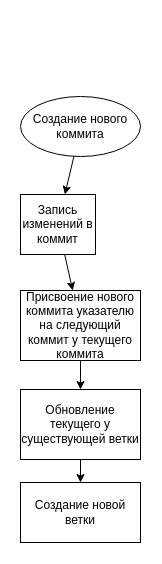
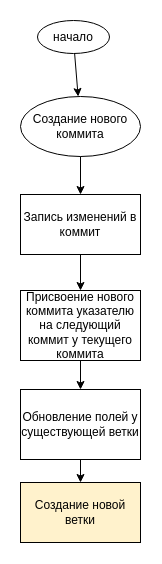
+ <mxCell id="2" value="начало" style="ellipse;whiteSpace=wrap;html=1;" vertex="1" parent="1"><mxGeometry x="37" y="20" width="72" height="33" as="geometry" /></mxCell>
+ <mxCell id="8" value="" style="endArrow=classic;html=1;rounded=0;" edge="1" parent="1" source="2" target="3"><mxGeometry width="50" height="50" relative="1" as="geometry"><mxPoint x="221" y="189" as="sourcePoint" /><mxPoint x="271" y="139" as="targetPoint" /></mxGeometry></mxCell>
- <mxCell id="4" value="Запись изменений в коммит" style="rounded=0;whiteSpace=wrap;html=1;" vertex="1" parent="1"><mxGeometry x="20" y="194" width="75" height="60" as="geometry" /></mxCell>
+ <mxCell id="4" value="Запись изменений в коммит" style="rounded=0;whiteSpace=wrap;html=1;" vertex="1" parent="1"><mxGeometry x="20" y="194" width="120" height="60" as="geometry" /></mxCell>
- <mxCell id="6" value="Обновление текущего у существующей ветки" style="rounded=0;whiteSpace=wrap;html=1;" vertex="1" parent="1"><mxGeometry x="20" y="389" width="120" height="70" as="geometry" /></mxCell>
+ <mxCell id="6" value="Обновление полей у существующей ветки" style="rounded=0;whiteSpace=wrap;html=1;" vertex="1" parent="1"><mxGeometry x="20" y="389" width="120" height="70" as="geometry" /></mxCell>
- <mxCell id="7" value="Создание новой ветки" style="rounded=0;whiteSpace=wrap;html=1;" vertex="1" parent="1"><mxGeometry x="20" y="482" width="120" height="60" as="geometry" /></mxCell>
+ <mxCell id="7" value="Создание новой ветки" style="rounded=0;whiteSpace=wrap;html=1;fillColor=#fff2cc;" vertex="1" parent="1"><mxGeometry x="20" y="482" width="120" height="60" as="geometry" /></mxCell>
